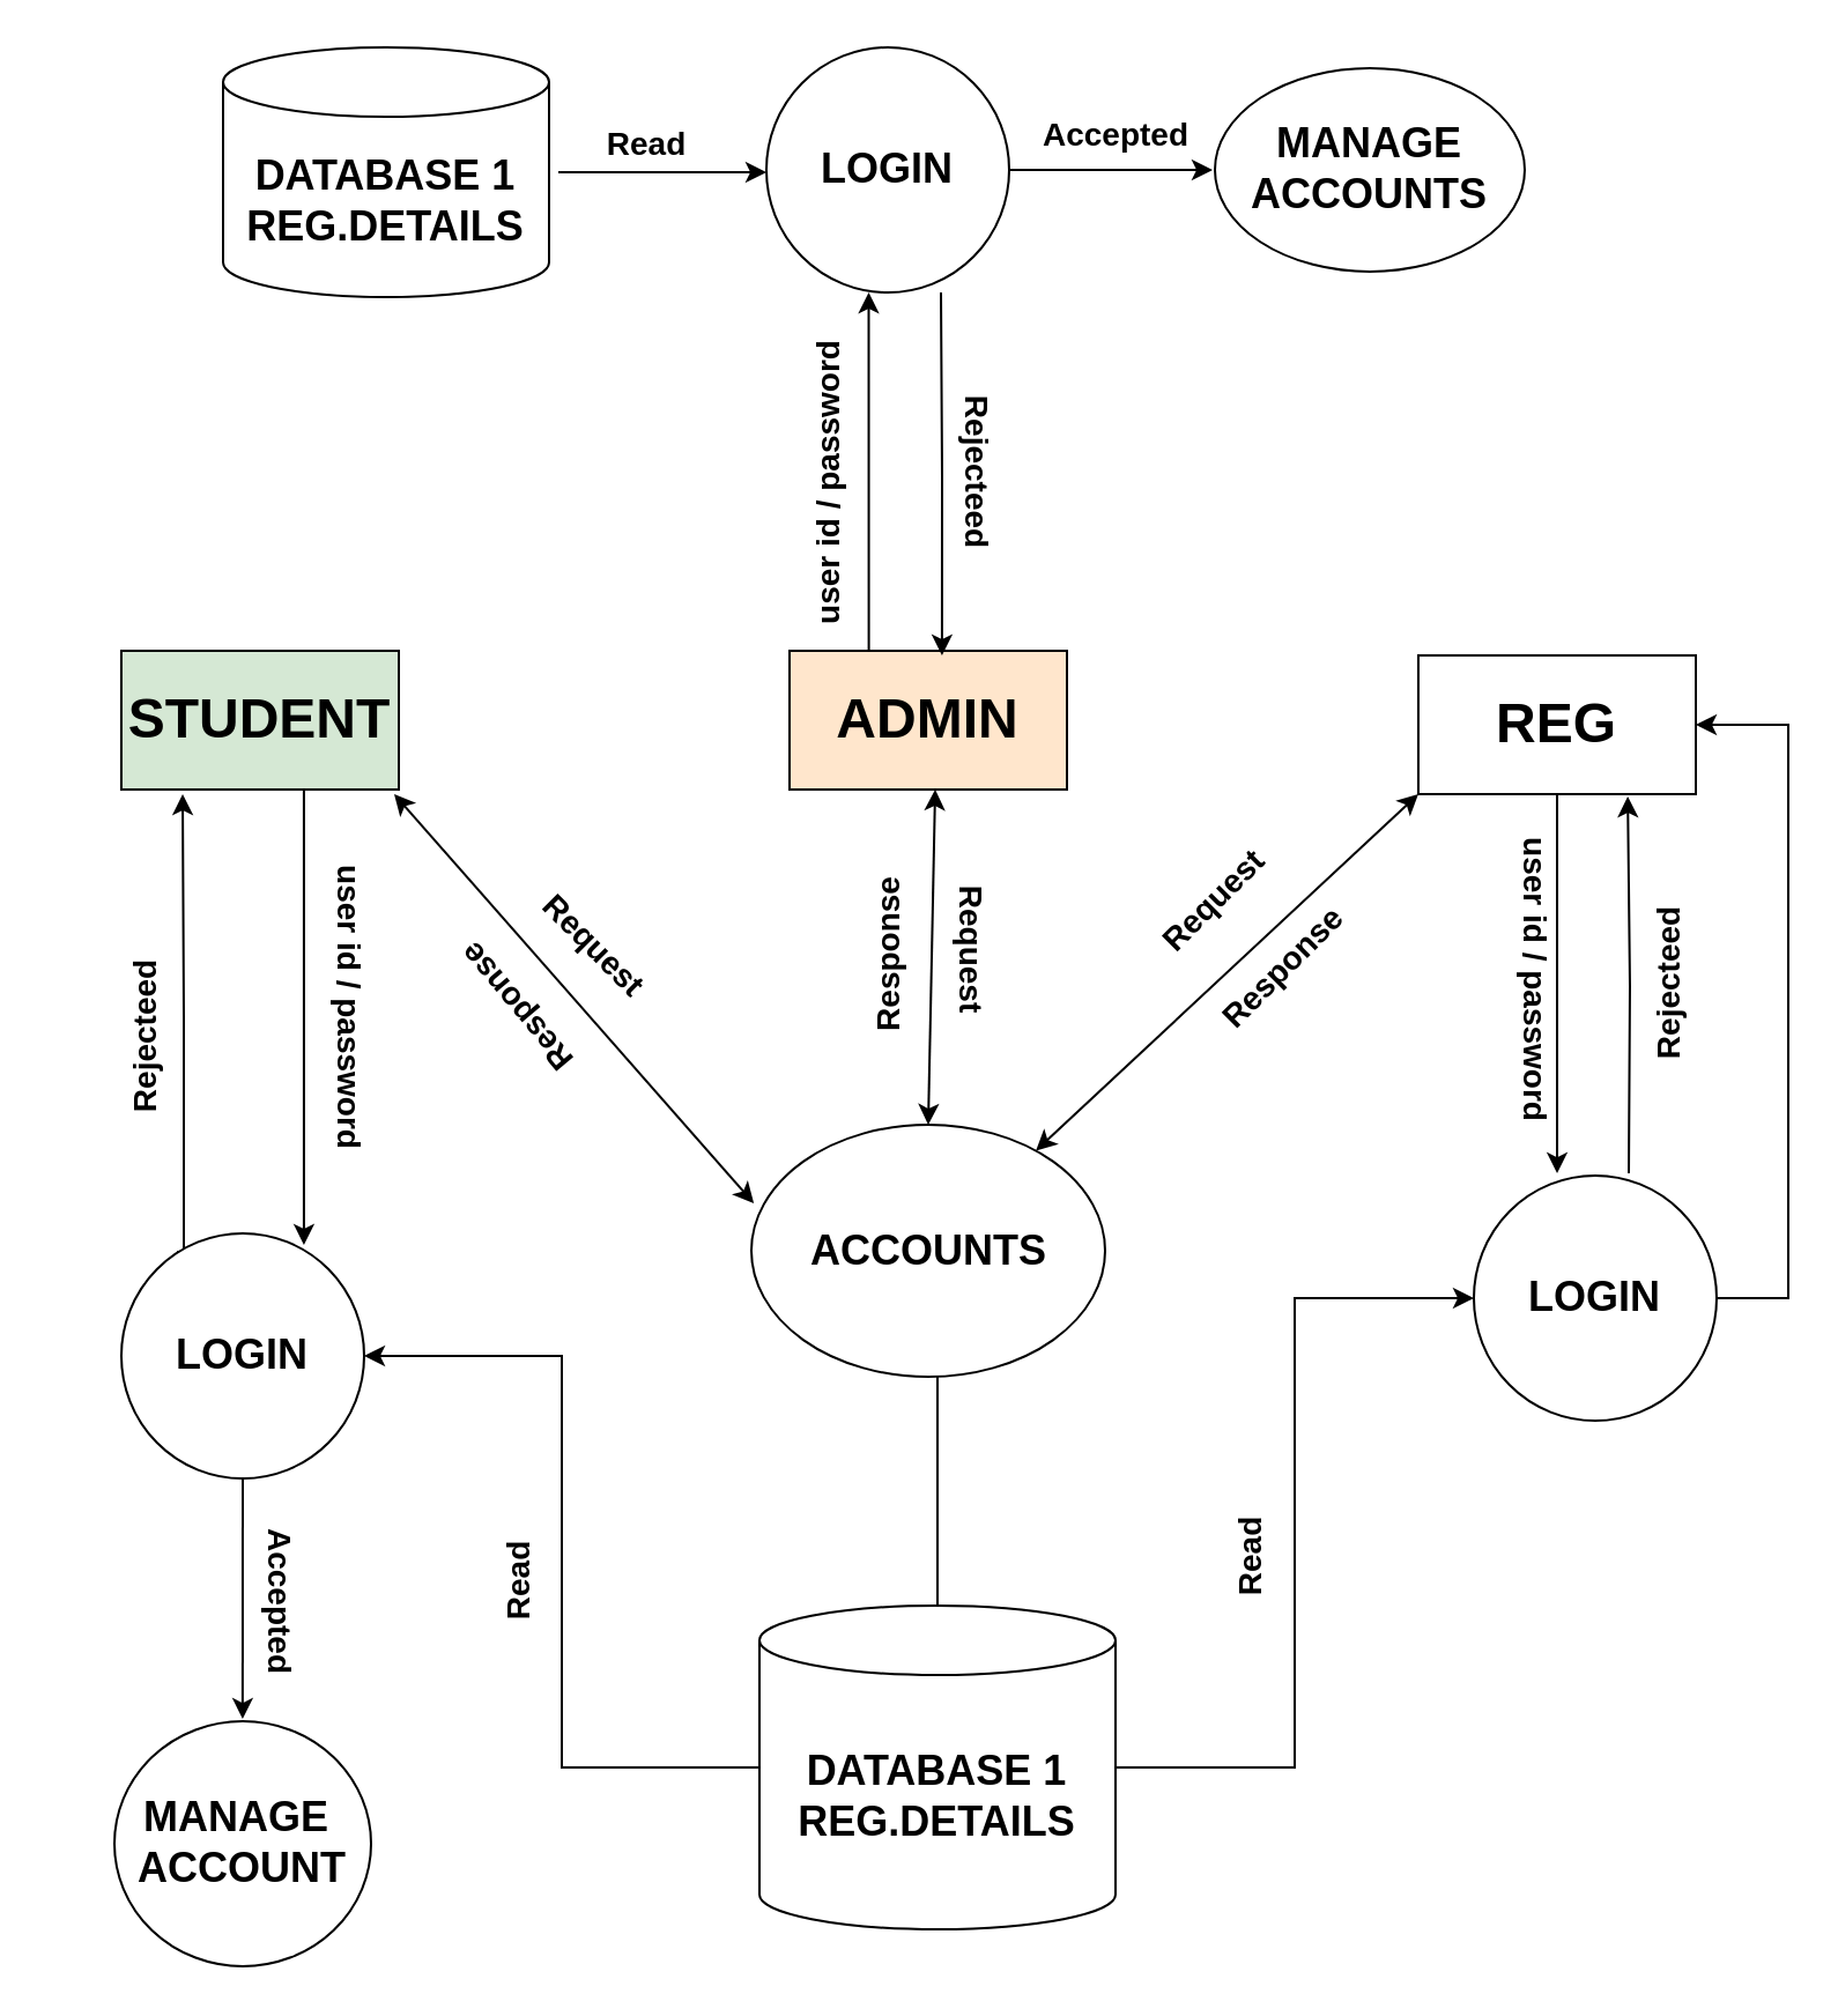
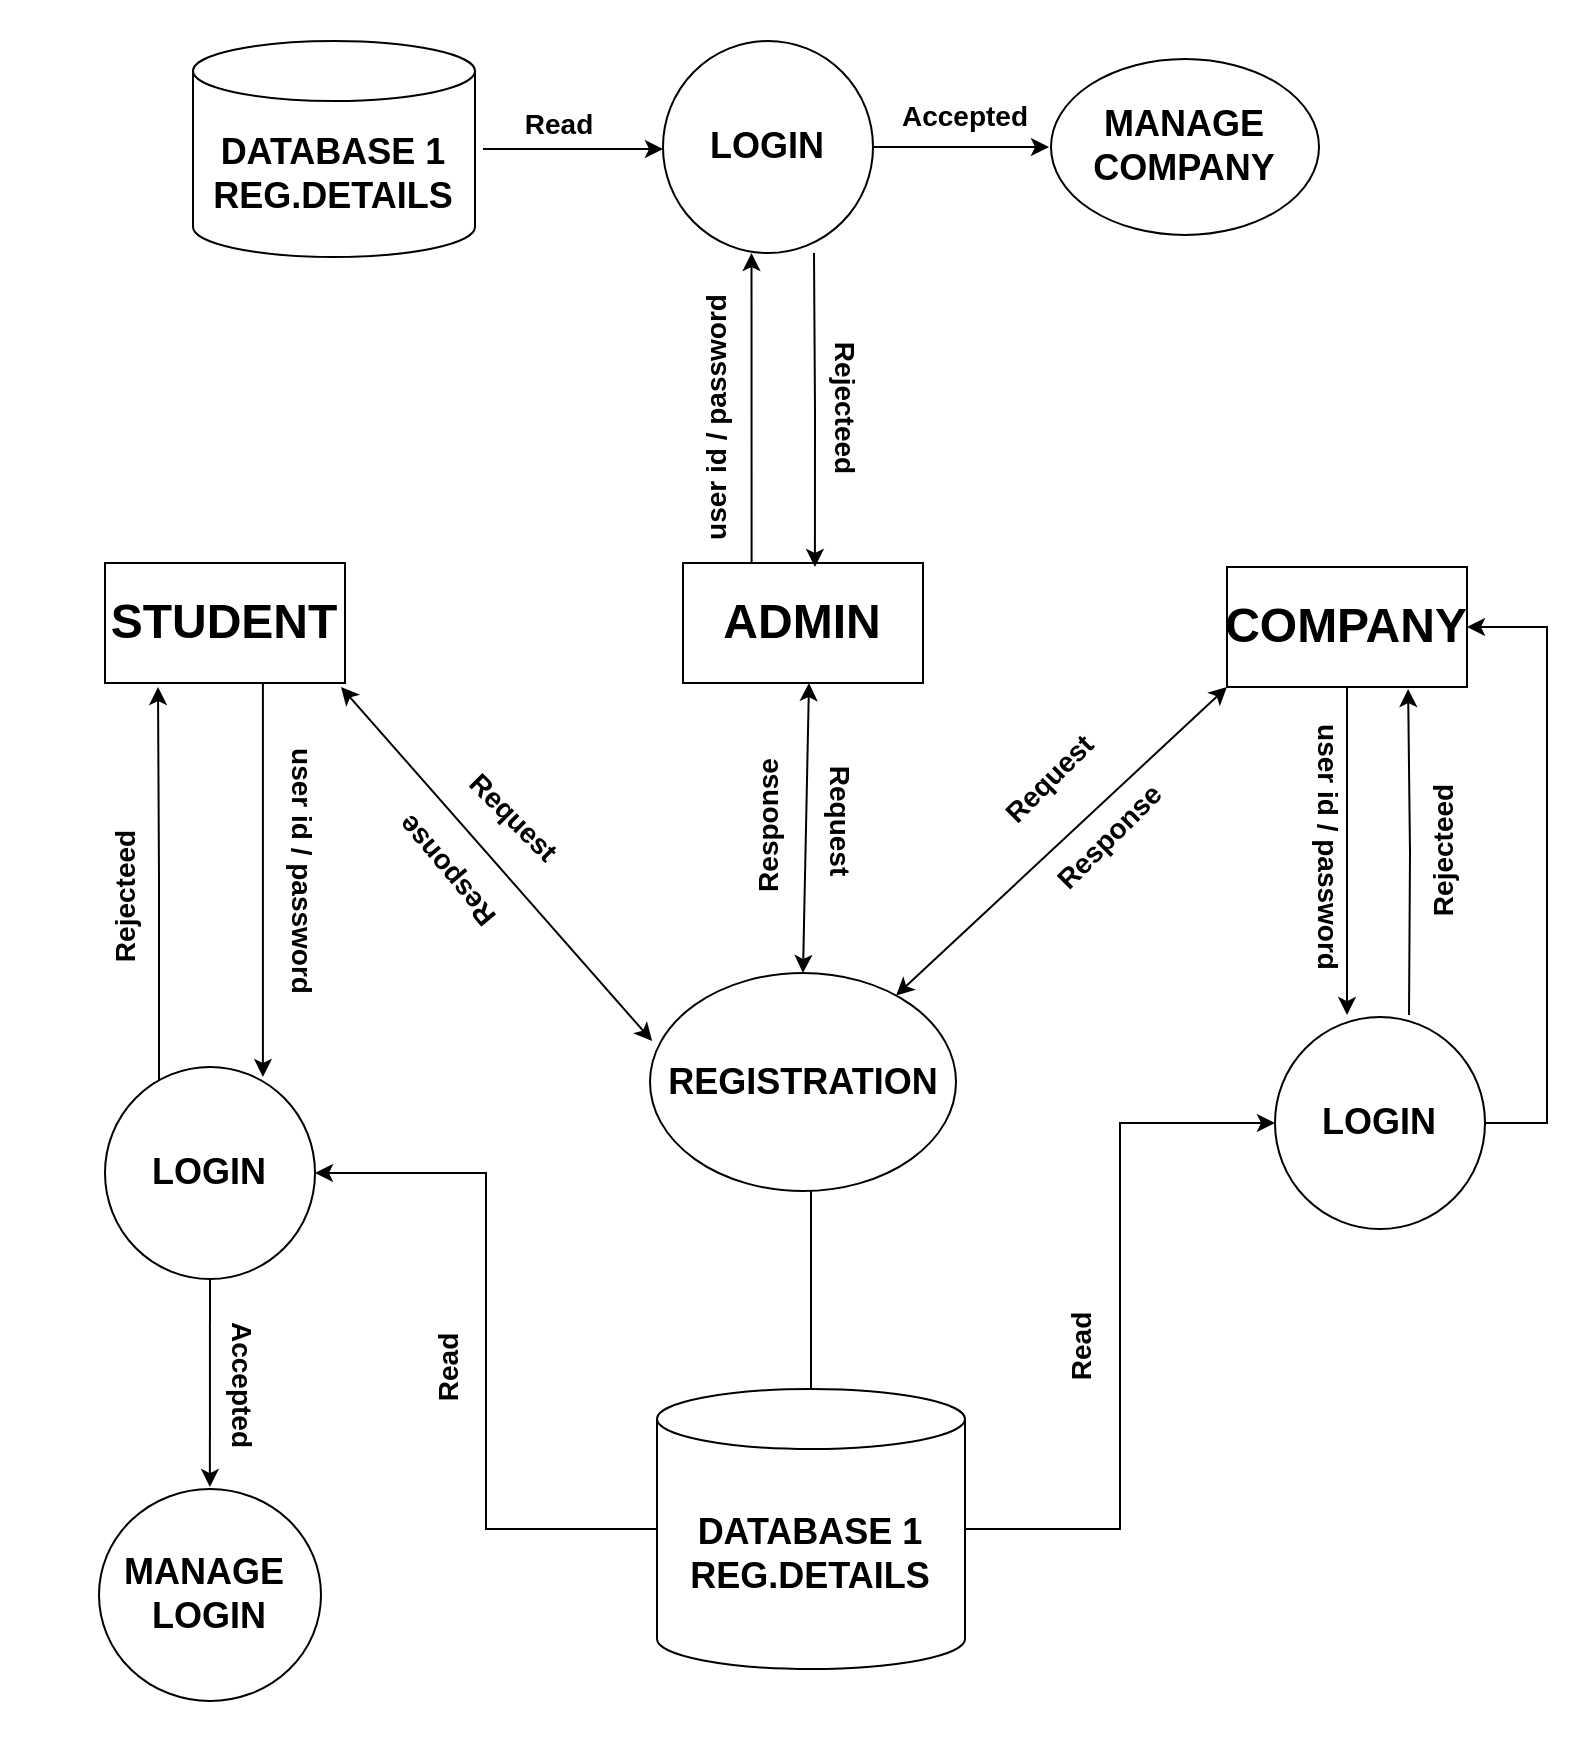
- <mxCell id="41" value="&lt;b&gt;&lt;font style=&quot;font-size: 18px;&quot;&gt;MANAGE&lt;br&gt;ACCOUNTS&lt;/font&gt;&lt;/b&gt;" style="ellipse;whiteSpace=wrap;html=1;" vertex="1" parent="1"><mxGeometry x="525" y="29" width="134" height="88" as="geometry" /></mxCell>
+ <mxCell id="41" value="&lt;b&gt;&lt;font style=&quot;font-size: 18px;&quot;&gt;MANAGE&lt;br&gt;COMPANY&lt;/font&gt;&lt;/b&gt;" style="ellipse;whiteSpace=wrap;html=1;" vertex="1" parent="1"><mxGeometry x="525" y="29" width="134" height="88" as="geometry" /></mxCell>
- <mxCell id="3" value="&lt;b&gt;&lt;font style=&quot;font-size: 24px;&quot;&gt;STUDENT&lt;/font&gt;&lt;/b&gt;" style="whiteSpace=wrap;html=1;fillColor=#d5e8d4;" vertex="1" parent="1"><mxGeometry x="52" y="281" width="120" height="60" as="geometry" /></mxCell>
+ <mxCell id="3" value="&lt;b&gt;&lt;font style=&quot;font-size: 24px;&quot;&gt;STUDENT&lt;/font&gt;&lt;/b&gt;" style="whiteSpace=wrap;html=1;" vertex="1" parent="1"><mxGeometry x="52" y="281" width="120" height="60" as="geometry" /></mxCell>
- <mxCell id="5" value="&lt;font style=&quot;font-size: 24px;&quot;&gt;&lt;b&gt;ADMIN&lt;/b&gt;&lt;/font&gt;" style="whiteSpace=wrap;html=1;fillColor=#ffe6cc;" vertex="1" parent="1"><mxGeometry x="341" y="281" width="120" height="60" as="geometry" /></mxCell>
+ <mxCell id="5" value="&lt;font style=&quot;font-size: 24px;&quot;&gt;&lt;b&gt;ADMIN&lt;/b&gt;&lt;/font&gt;" style="whiteSpace=wrap;html=1;" vertex="1" parent="1"><mxGeometry x="341" y="281" width="120" height="60" as="geometry" /></mxCell>
- <mxCell id="7" value="&lt;b&gt;&lt;font style=&quot;font-size: 24px;&quot;&gt;REG&lt;/font&gt;&lt;/b&gt;" style="whiteSpace=wrap;html=1;" vertex="1" parent="1"><mxGeometry x="613" y="283" width="120" height="60" as="geometry" /></mxCell>
+ <mxCell id="7" value="&lt;b&gt;&lt;font style=&quot;font-size: 24px;&quot;&gt;COMPANY&lt;/font&gt;&lt;/b&gt;" style="whiteSpace=wrap;html=1;" vertex="1" parent="1"><mxGeometry x="613" y="283" width="120" height="60" as="geometry" /></mxCell>
- <mxCell id="11" value="&lt;font style=&quot;font-size: 18px;&quot;&gt;&lt;b&gt;ACCOUNTS&lt;/b&gt;&lt;/font&gt;" style="ellipse;whiteSpace=wrap;html=1;" vertex="1" parent="1"><mxGeometry x="324.5" y="486" width="153" height="109" as="geometry" /></mxCell>
+ <mxCell id="11" value="&lt;font style=&quot;font-size: 18px;&quot;&gt;&lt;b&gt;REGISTRATION&lt;/b&gt;&lt;/font&gt;" style="ellipse;whiteSpace=wrap;html=1;" vertex="1" parent="1"><mxGeometry x="324.5" y="486" width="153" height="109" as="geometry" /></mxCell>
- <mxCell id="17" value="&lt;b&gt;&lt;font style=&quot;font-size: 18px;&quot;&gt;MANAGE&amp;nbsp;&lt;br&gt;ACCOUNT&lt;/font&gt;&lt;/b&gt;" style="ellipse;whiteSpace=wrap;html=1;" vertex="1" parent="1"><mxGeometry x="49" y="744" width="111" height="106" as="geometry" /></mxCell>
+ <mxCell id="17" value="&lt;b&gt;&lt;font style=&quot;font-size: 18px;&quot;&gt;MANAGE&amp;nbsp;&lt;br&gt;LOGIN&lt;/font&gt;&lt;/b&gt;" style="ellipse;whiteSpace=wrap;html=1;" vertex="1" parent="1"><mxGeometry x="49" y="744" width="111" height="106" as="geometry" /></mxCell>
